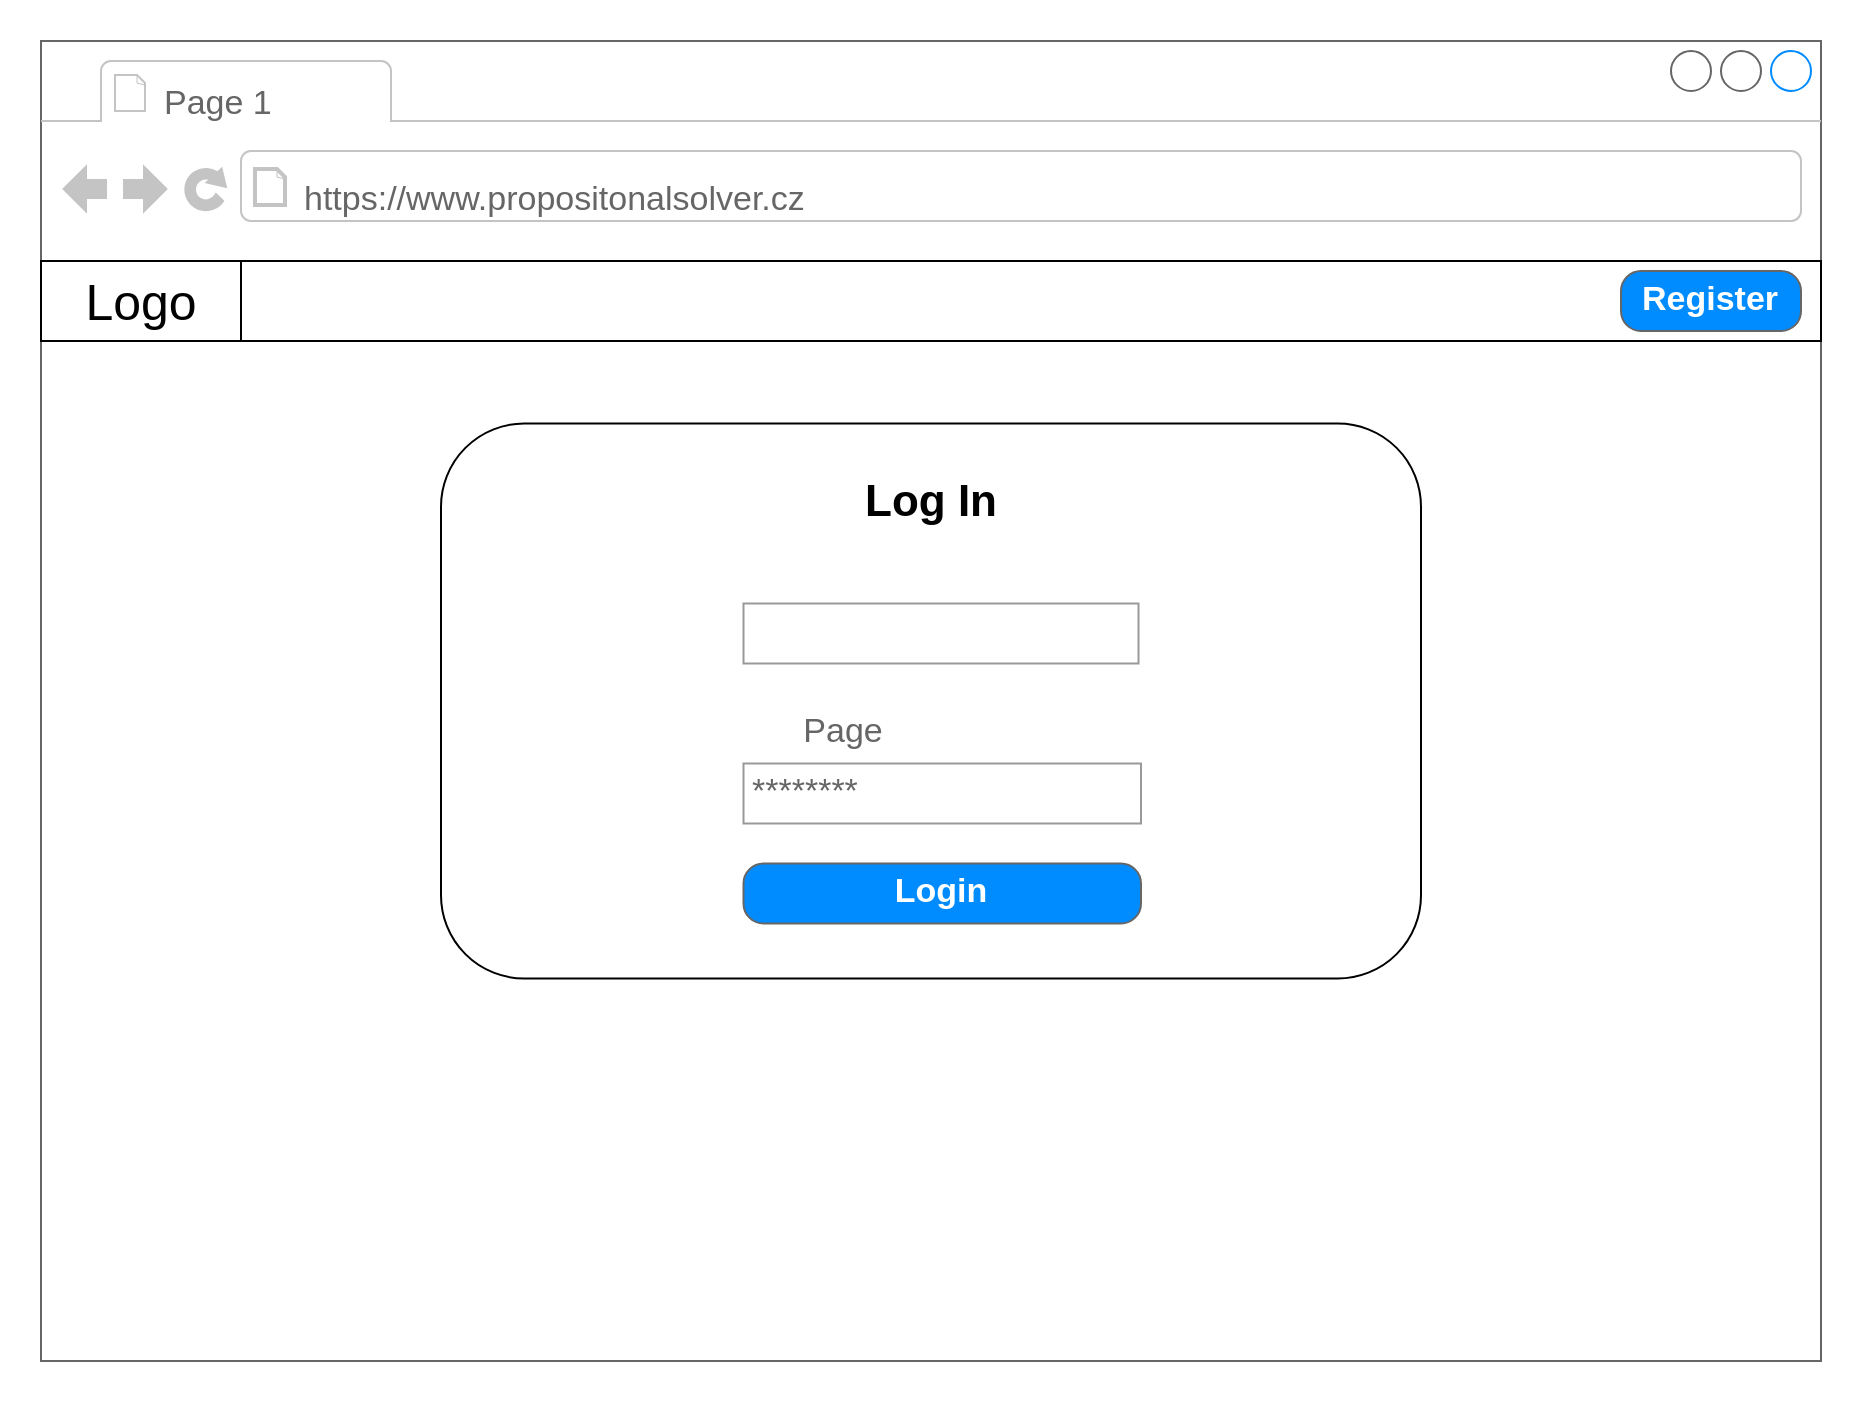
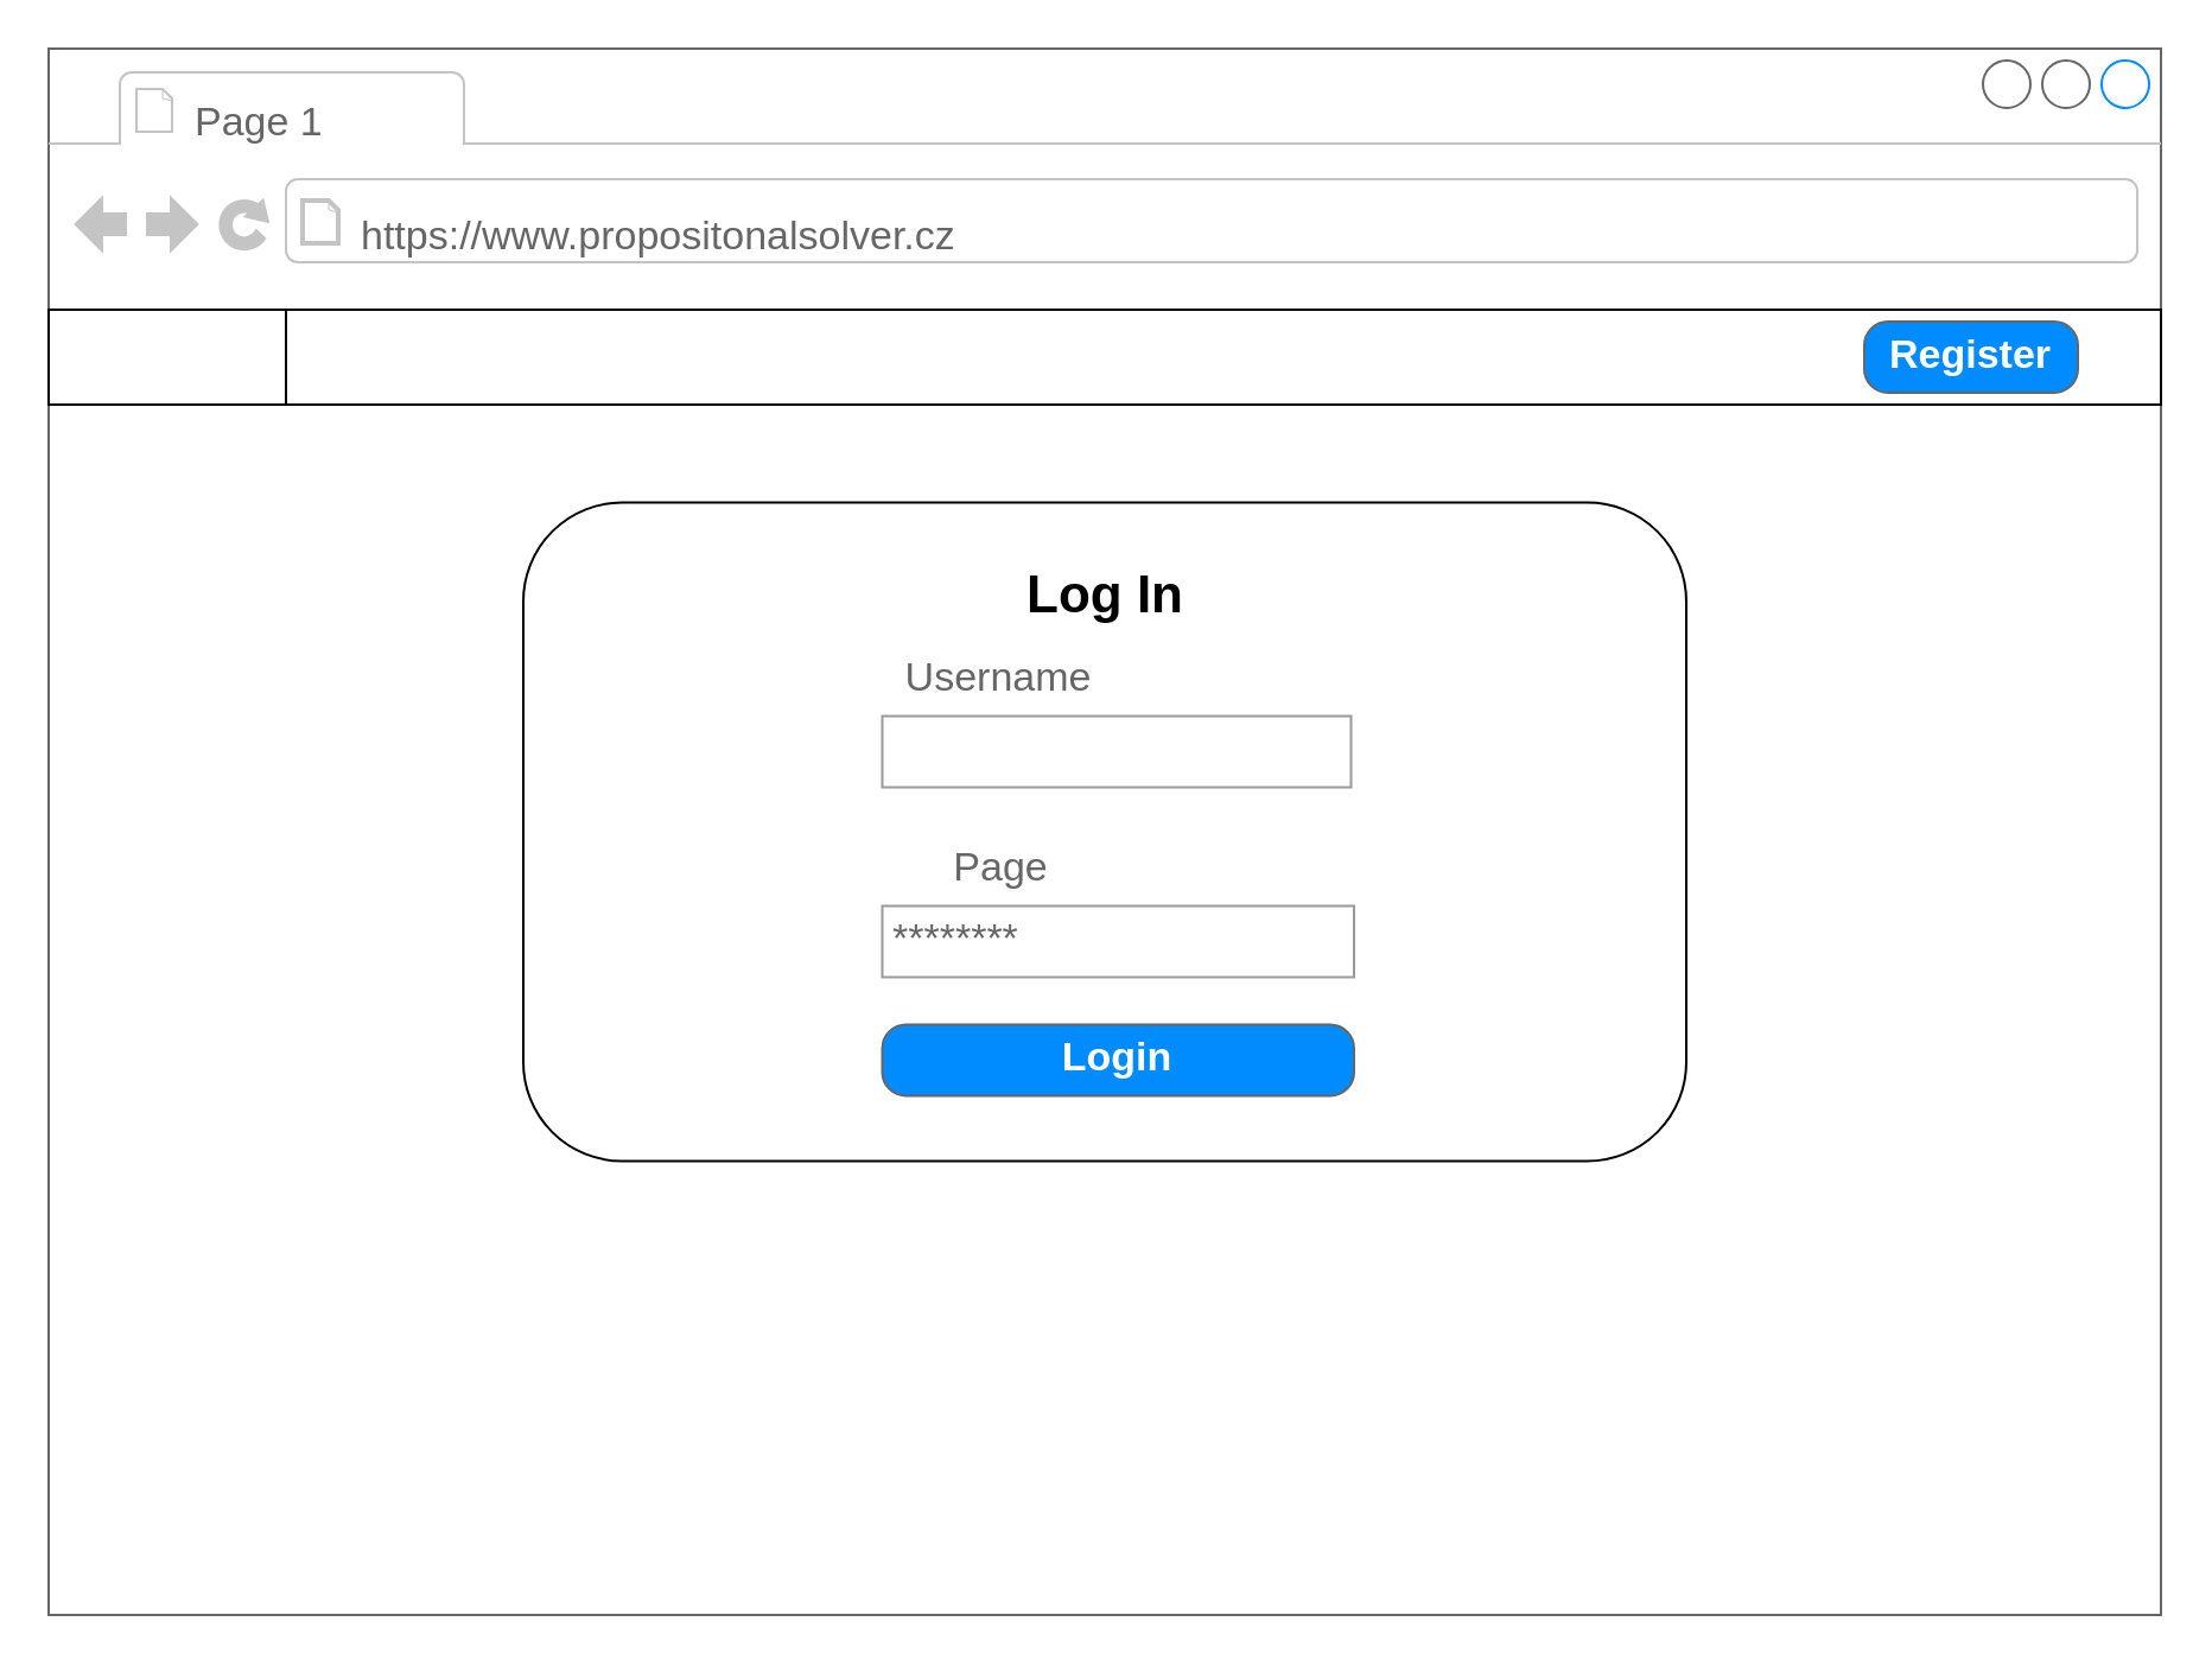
- <mxCell id="14" value="Logo" style="text;html=1;align=center;verticalAlign=middle;resizable=0;points=[];autosize=1;strokeColor=none;fillColor=none;labelBackgroundColor=none;fontSize=25;" vertex="1" parent="2"><mxGeometry x="10" y="110" width="80" height="40" as="geometry" /></mxCell>
- <mxCell id="12" value="Register" style="strokeWidth=1;shadow=0;dashed=0;align=center;html=1;shape=mxgraph.mockup.buttons.button;strokeColor=#666666;fontColor=#ffffff;mainText=;buttonStyle=round;fontSize=17;fontStyle=1;fillColor=#008cff;whiteSpace=wrap;" vertex="1" parent="2"><mxGeometry x="790" y="115" width="90" height="30" as="geometry" /></mxCell>
+ <mxCell id="12" value="Register" style="strokeWidth=1;shadow=0;dashed=0;align=center;html=1;shape=mxgraph.mockup.buttons.button;strokeColor=#666666;fontColor=#ffffff;mainText=;buttonStyle=round;fontSize=17;fontStyle=1;fillColor=#008cff;whiteSpace=wrap;" vertex="1" parent="2"><mxGeometry x="765" y="115" width="90" height="30" as="geometry" /></mxCell>
+ <mxCell id="9" value="&lt;span style=&quot;color: rgb(102, 102, 102); font-size: 17px; text-align: left;&quot;&gt;Username&lt;/span&gt;" style="text;html=1;align=center;verticalAlign=middle;resizable=0;points=[];autosize=1;strokeColor=none;fillColor=none;" vertex="1" parent="2"><mxGeometry x="350" y="251.25" width="100" height="30" as="geometry" /></mxCell>
